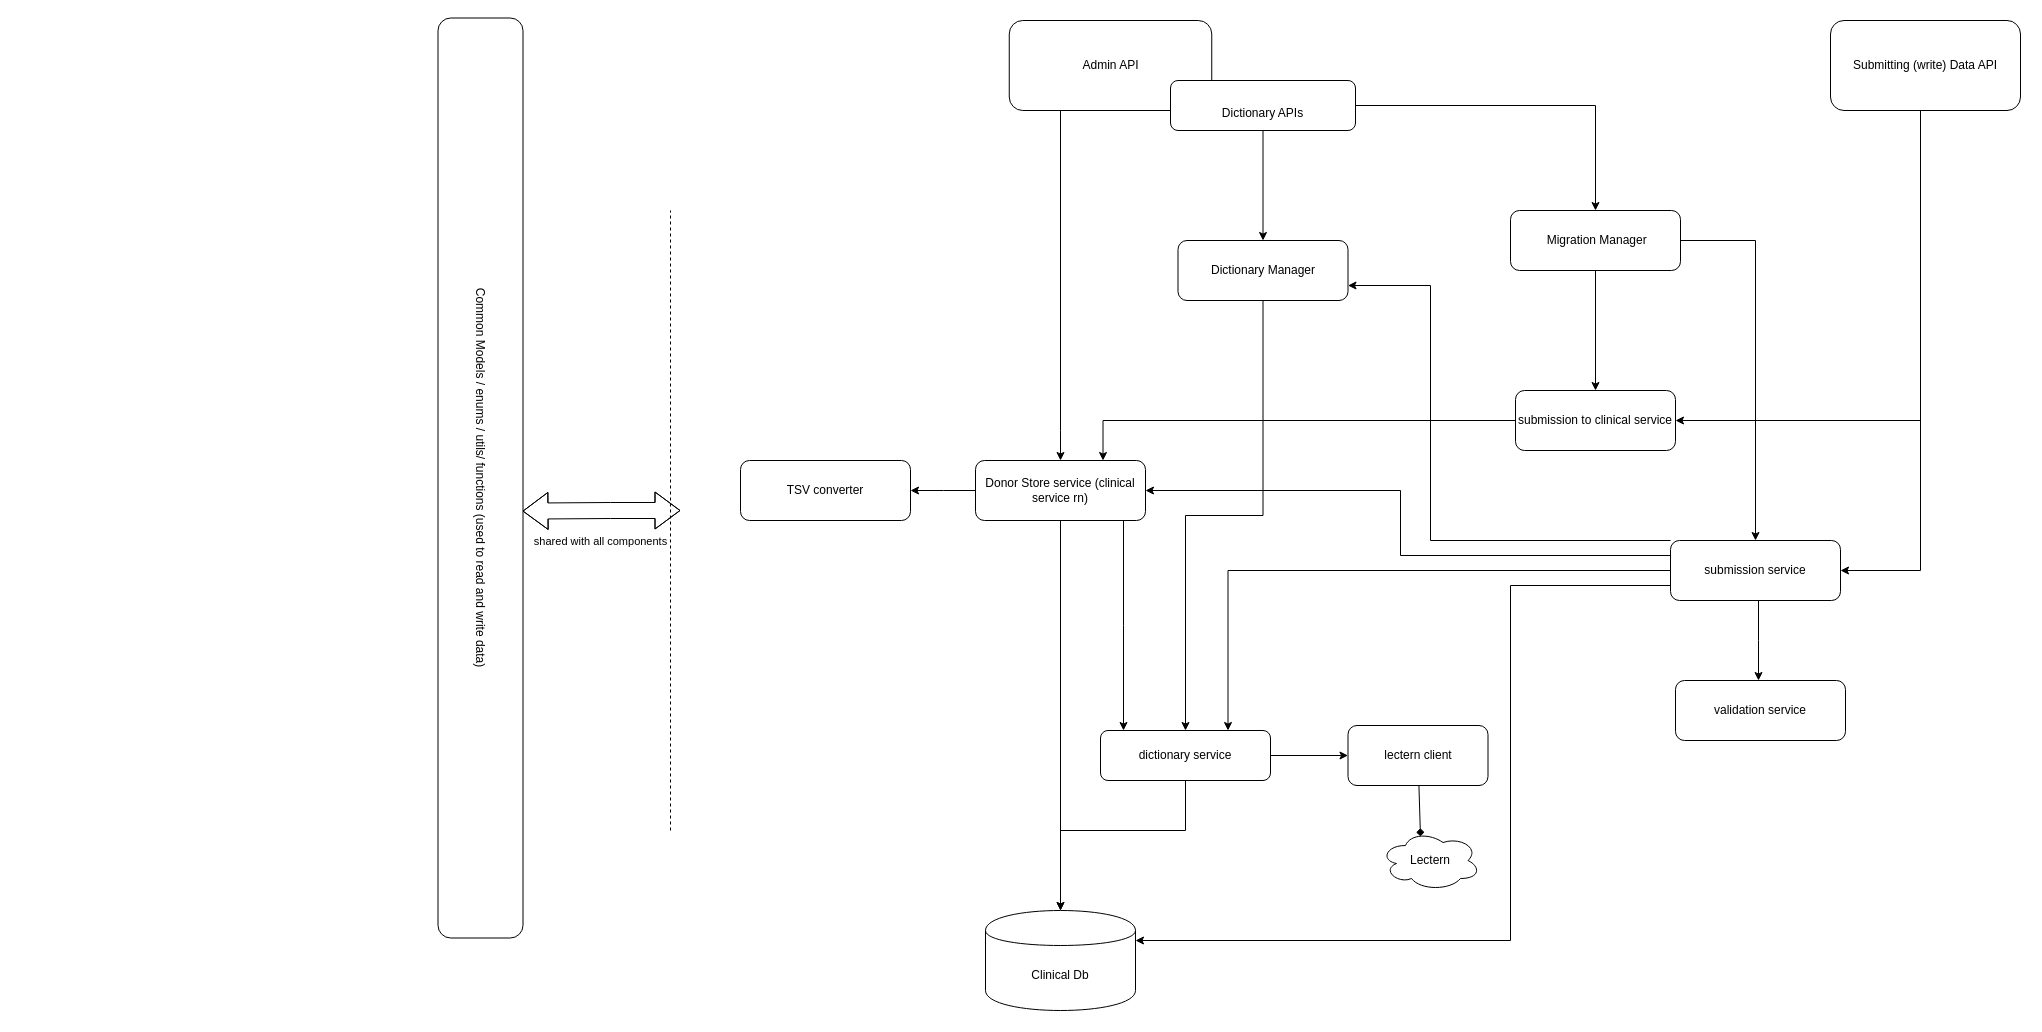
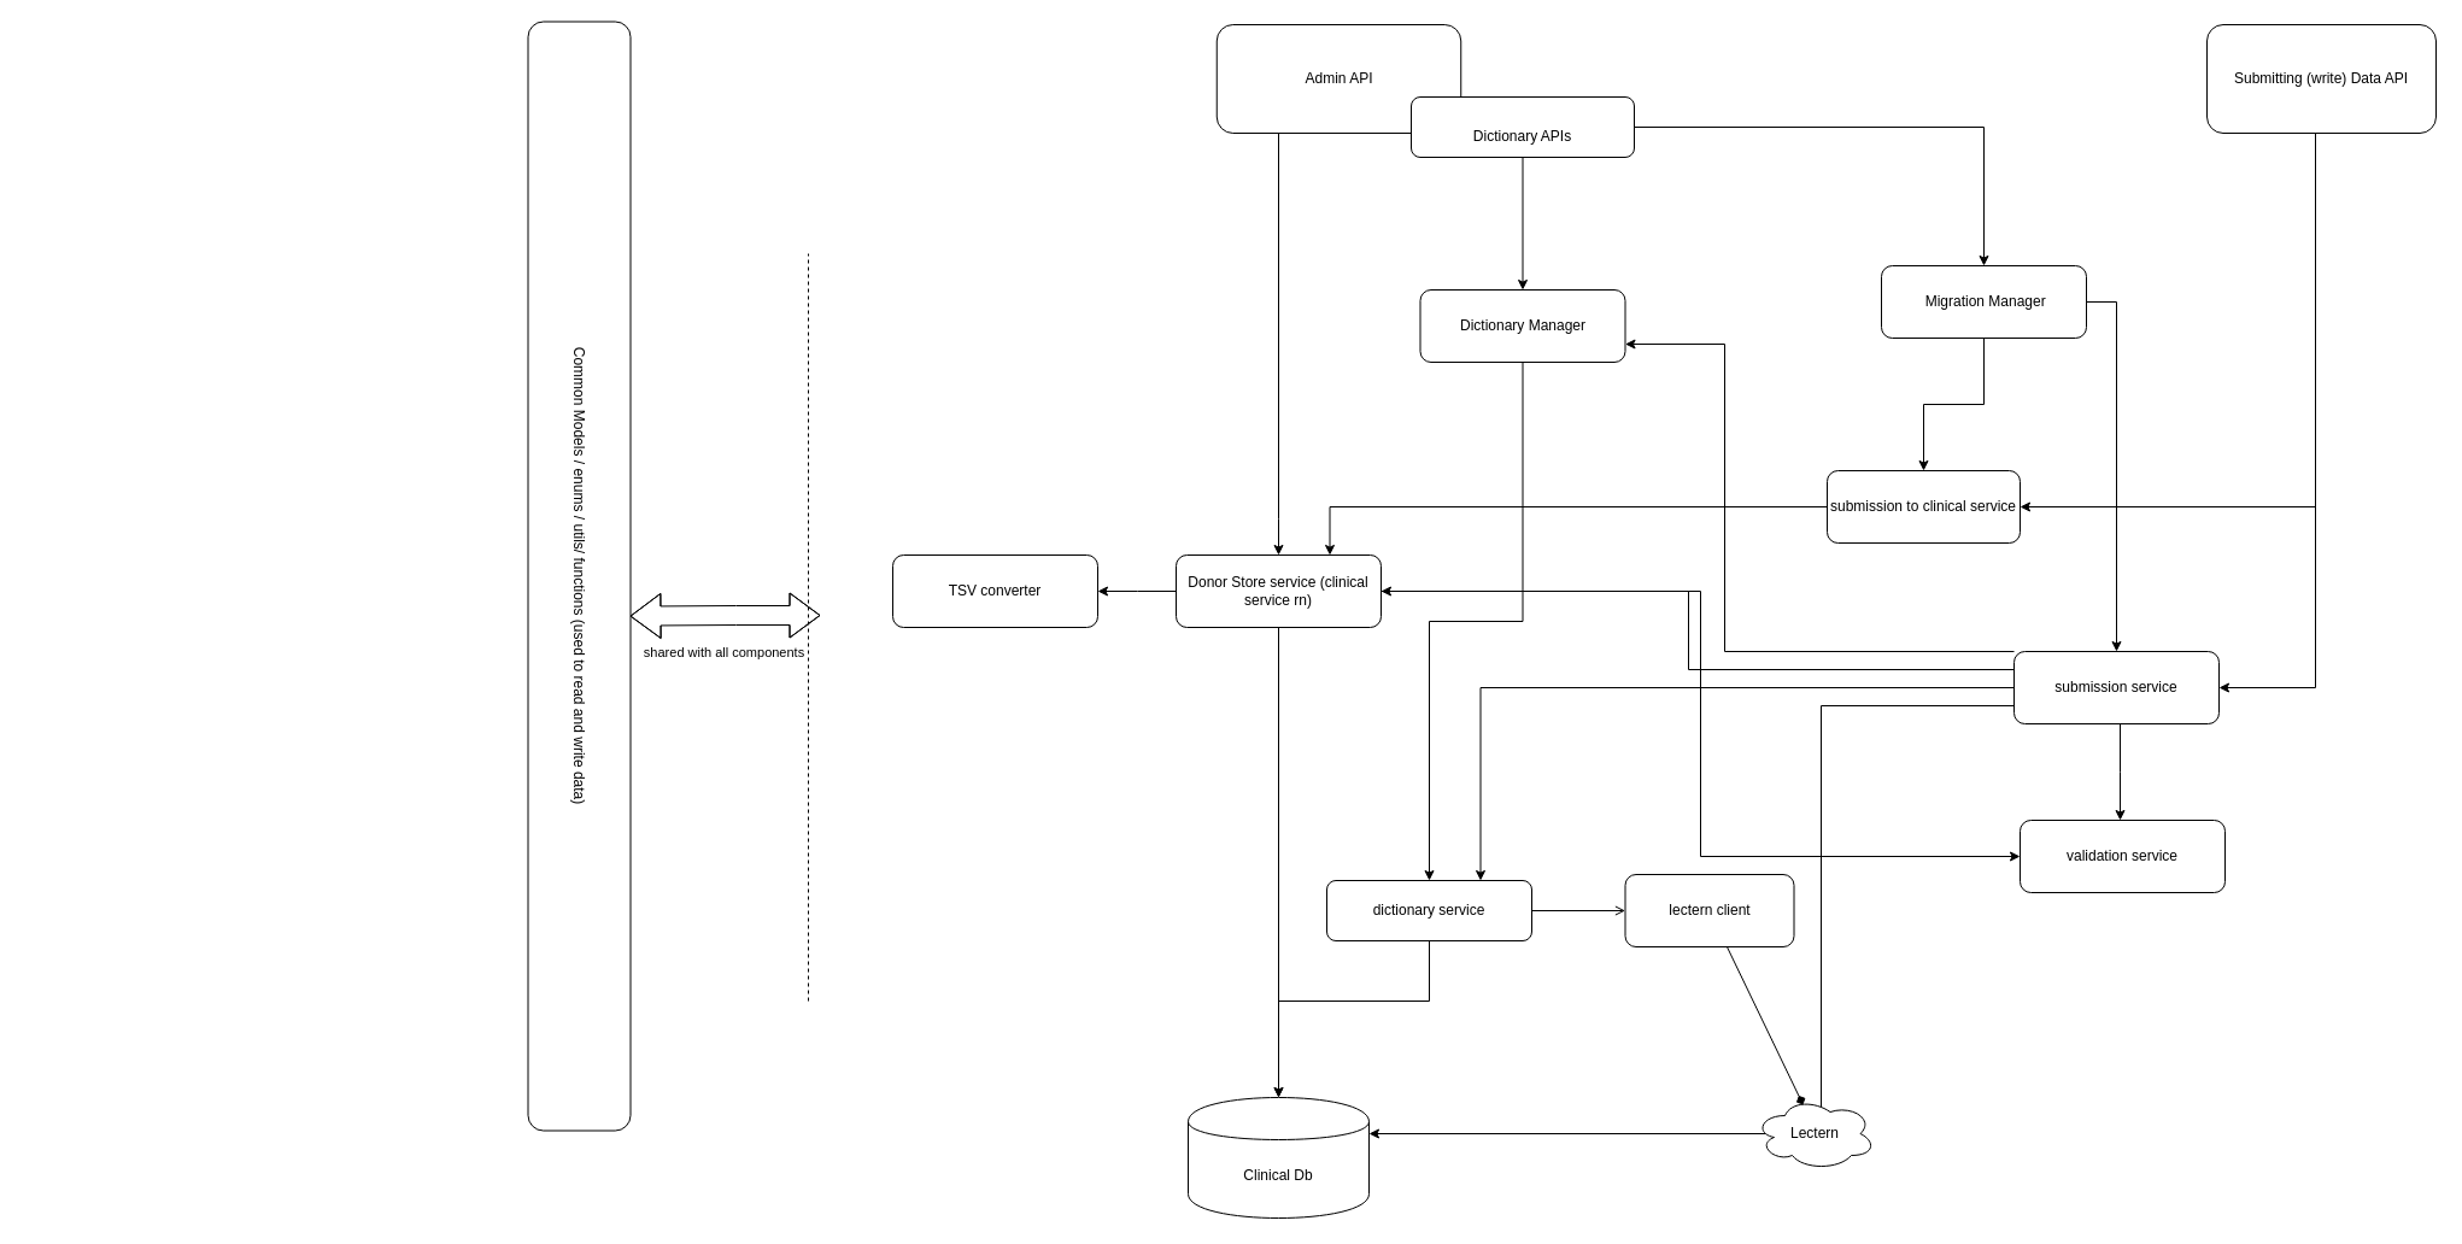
- <mxCell id="33" value="&amp;nbsp;Migration Manager" style="rounded=1;whiteSpace=wrap;html=1;" parent="1" vertex="1"><mxGeometry x="1510" y="210" width="170" height="60" as="geometry" /></mxCell>
+ <mxCell id="33" value="&amp;nbsp;Migration Manager" style="rounded=1;whiteSpace=wrap;html=1;" parent="1" vertex="1"><mxGeometry x="1560" y="220" width="170" height="60" as="geometry" /></mxCell>
- <mxCell id="7" style="edgeStyle=elbowEdgeStyle;rounded=0;orthogonalLoop=1;jettySize=auto;html=1;endArrow=classic;endFill=1;" parent="1" source="10" target="20" edge="1"><mxGeometry relative="1" as="geometry" /></mxCell>
+ <mxCell id="7" style="edgeStyle=elbowEdgeStyle;rounded=0;orthogonalLoop=1;jettySize=auto;html=1;endArrow=classic;endFill=1;" parent="1" source="10" target="17" edge="1"><mxGeometry relative="1" as="geometry" /></mxCell>
- <mxCell id="18" style="edgeStyle=orthogonalEdgeStyle;rounded=0;orthogonalLoop=1;jettySize=auto;html=1;entryX=0;entryY=0.5;entryDx=0;entryDy=0;" edge="1" parent="1" source="20" target="36"><mxGeometry relative="1" as="geometry" /></mxCell>
+ <mxCell id="18" style="edgeStyle=orthogonalEdgeStyle;rounded=0;orthogonalLoop=1;jettySize=auto;html=1;entryX=0;entryY=0.5;entryDx=0;entryDy=0;endArrow=open;" edge="1" parent="1" source="20" target="36"><mxGeometry relative="1" as="geometry" /></mxCell>
- <mxCell id="21" value="Lectern" style="ellipse;shape=cloud;whiteSpace=wrap;html=1;" parent="1" vertex="1"><mxGeometry x="1380" y="830" width="100" height="60" as="geometry" /></mxCell>
+ <mxCell id="21" value="Lectern" style="ellipse;shape=cloud;whiteSpace=wrap;html=1;" parent="1" vertex="1"><mxGeometry x="1455" y="910" width="100" height="60" as="geometry" /></mxCell>
